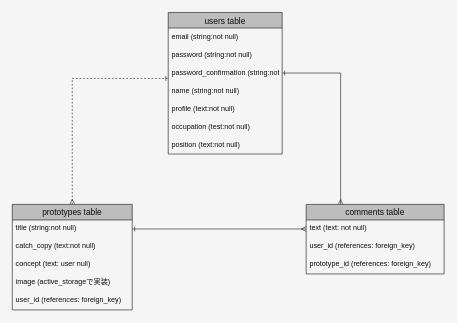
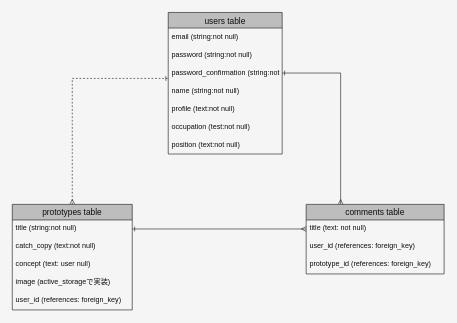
- <mxCell id="19" value="text (text: not null)" style="text;strokeColor=none;fillColor=none;spacingLeft=4;spacingRight=4;overflow=hidden;rotatable=0;points=[[0,0.5],[1,0.5]];portConstraint=eastwest;fontSize=12;fontColor=#0D0D0D;" vertex="1" parent="18"><mxGeometry y="26" width="230" height="30" as="geometry" /></mxCell>
+ <mxCell id="19" value="title (text: not null)" style="text;strokeColor=none;fillColor=none;spacingLeft=4;spacingRight=4;overflow=hidden;rotatable=0;points=[[0,0.5],[1,0.5]];portConstraint=eastwest;fontSize=12;fontColor=#0D0D0D;" vertex="1" parent="18"><mxGeometry y="26" width="230" height="30" as="geometry" /></mxCell>
